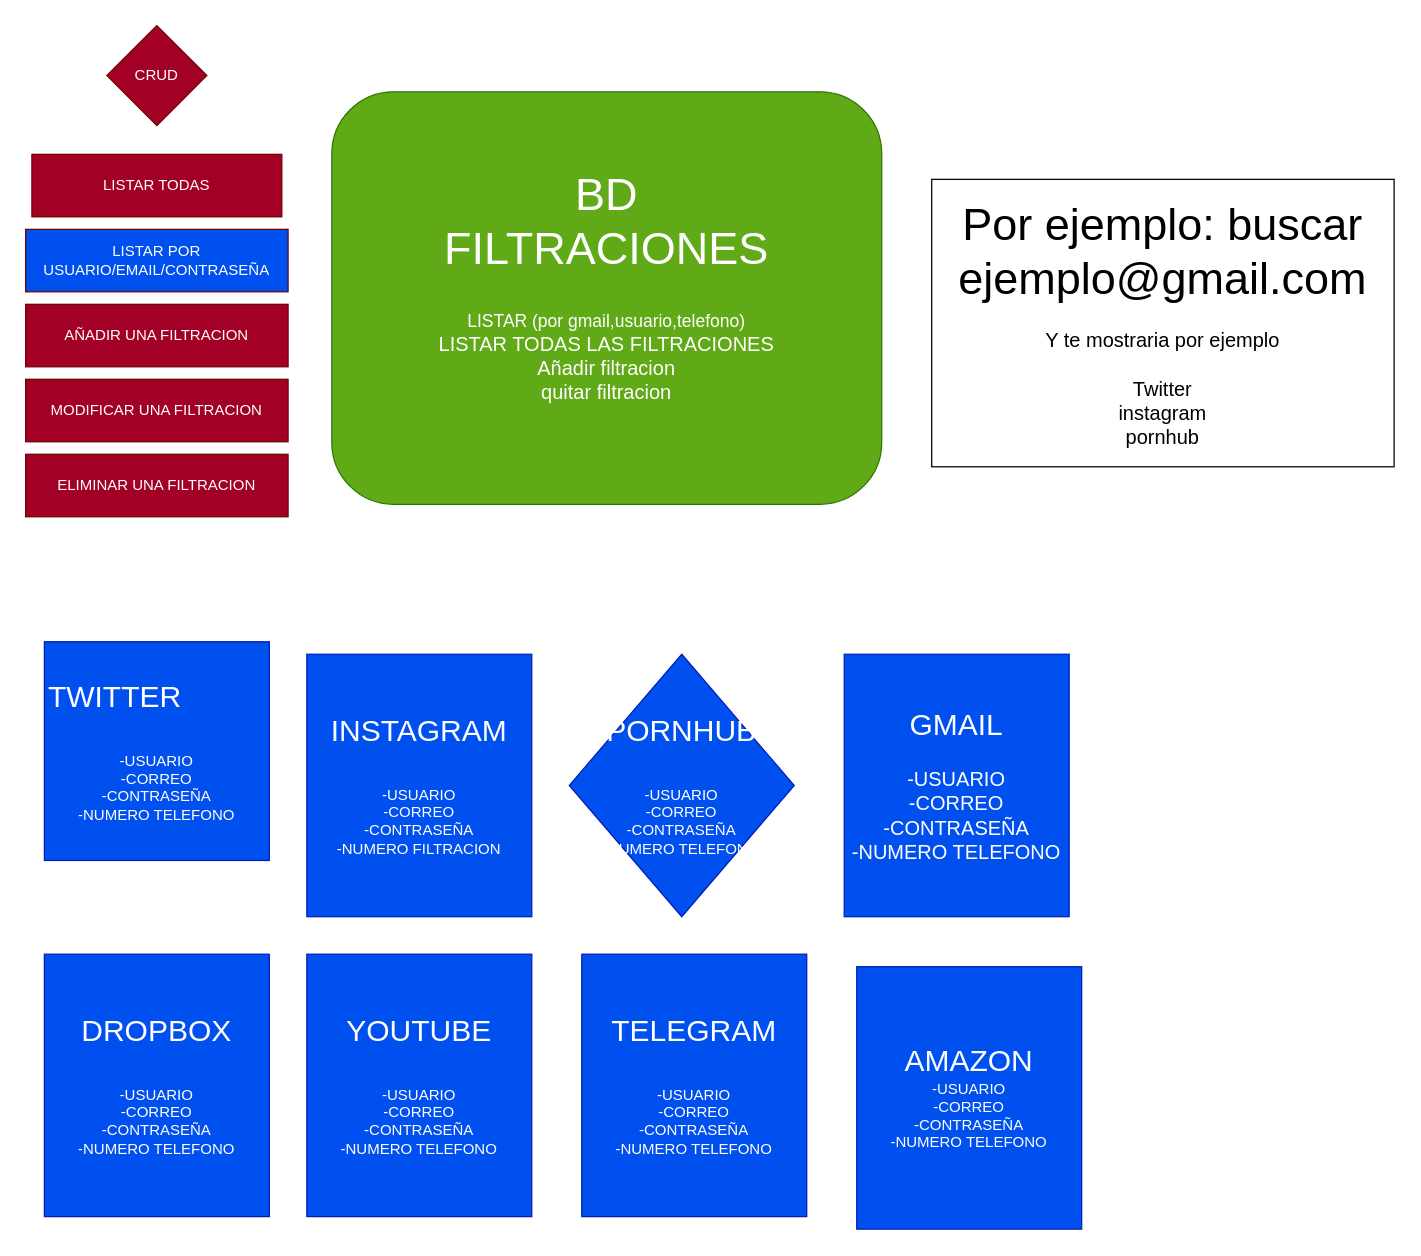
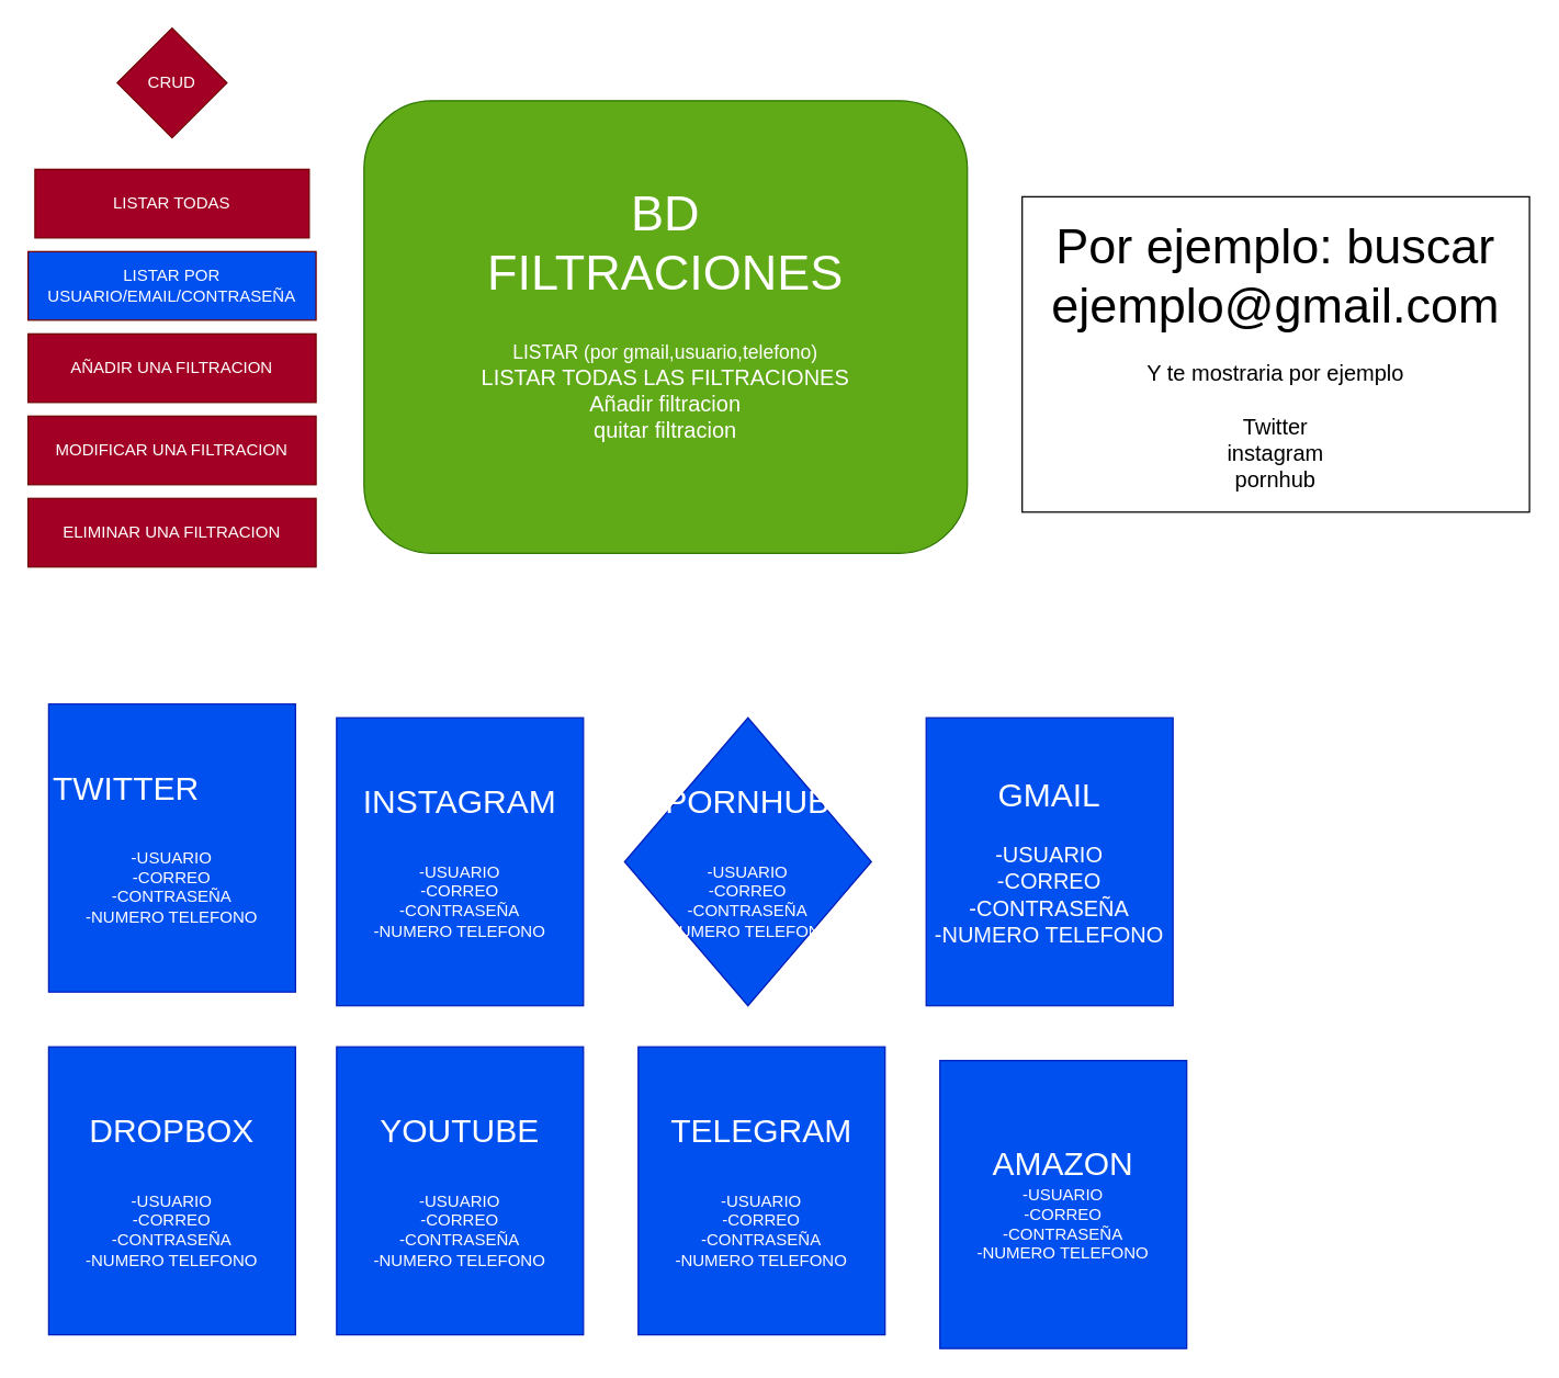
- <mxCell id="2" value="&lt;font style=&quot;font-size: 24px;&quot;&gt;&amp;nbsp; &amp;nbsp;TWITTER&lt;span style=&quot;white-space: pre;&quot;&gt;&#09;&lt;/span&gt;&lt;span style=&quot;white-space: pre;&quot;&gt;&#09;&lt;/span&gt;&lt;/font&gt;&lt;div&gt;&lt;br&gt;&lt;/div&gt;&lt;div&gt;&lt;br&gt;&lt;/div&gt;&lt;div&gt;-USUARIO&lt;/div&gt;&lt;div&gt;-CORREO&lt;/div&gt;&lt;div&gt;-CONTRASEÑA&lt;/div&gt;&lt;div&gt;-NUMERO TELEFONO&lt;/div&gt;" style="rounded=0;whiteSpace=wrap;html=1;fillColor=#0050ef;fontColor=#ffffff;strokeColor=#001DBC;" vertex="1" parent="1"><mxGeometry x="35" y="513" width="180" height="175" as="geometry" /></mxCell>
+ <mxCell id="2" value="&lt;font style=&quot;font-size: 24px;&quot;&gt;&amp;nbsp; &amp;nbsp;TWITTER&lt;span style=&quot;white-space: pre;&quot;&gt;&#09;&lt;/span&gt;&lt;span style=&quot;white-space: pre;&quot;&gt;&#09;&lt;/span&gt;&lt;/font&gt;&lt;div&gt;&lt;br&gt;&lt;/div&gt;&lt;div&gt;&lt;br&gt;&lt;/div&gt;&lt;div&gt;-USUARIO&lt;/div&gt;&lt;div&gt;-CORREO&lt;/div&gt;&lt;div&gt;-CONTRASEÑA&lt;/div&gt;&lt;div&gt;-NUMERO TELEFONO&lt;/div&gt;" style="rounded=0;whiteSpace=wrap;html=1;fillColor=#0050ef;fontColor=#ffffff;strokeColor=#001DBC;" vertex="1" parent="1"><mxGeometry x="35" y="513" width="180" height="210" as="geometry" /></mxCell>
- <mxCell id="3" value="&lt;font style=&quot;font-size: 24px;&quot;&gt;INSTAGRAM&lt;/font&gt;&lt;div&gt;&lt;font style=&quot;font-size: 24px;&quot;&gt;&lt;br&gt;&lt;/font&gt;&lt;/div&gt;&lt;div&gt;&lt;font style=&quot;font-size: 24px;&quot;&gt;&lt;div style=&quot;font-size: 12px;&quot;&gt;-USUARIO&lt;/div&gt;&lt;div style=&quot;font-size: 12px;&quot;&gt;-CORREO&lt;/div&gt;&lt;div style=&quot;font-size: 12px;&quot;&gt;-CONTRASEÑA&lt;/div&gt;&lt;div style=&quot;font-size: 12px;&quot;&gt;-NUMERO FILTRACION&lt;/div&gt;&lt;/font&gt;&lt;/div&gt;" style="rounded=0;whiteSpace=wrap;html=1;fillColor=#0050ef;fontColor=#ffffff;strokeColor=#001DBC;" vertex="1" parent="1"><mxGeometry x="245" y="523" width="180" height="210" as="geometry" /></mxCell>
+ <mxCell id="3" value="&lt;font style=&quot;font-size: 24px;&quot;&gt;INSTAGRAM&lt;/font&gt;&lt;div&gt;&lt;font style=&quot;font-size: 24px;&quot;&gt;&lt;br&gt;&lt;/font&gt;&lt;/div&gt;&lt;div&gt;&lt;font style=&quot;font-size: 24px;&quot;&gt;&lt;div style=&quot;font-size: 12px;&quot;&gt;-USUARIO&lt;/div&gt;&lt;div style=&quot;font-size: 12px;&quot;&gt;-CORREO&lt;/div&gt;&lt;div style=&quot;font-size: 12px;&quot;&gt;-CONTRASEÑA&lt;/div&gt;&lt;div style=&quot;font-size: 12px;&quot;&gt;-NUMERO TELEFONO&lt;/div&gt;&lt;/font&gt;&lt;/div&gt;" style="rounded=0;whiteSpace=wrap;html=1;fillColor=#0050ef;fontColor=#ffffff;strokeColor=#001DBC;" vertex="1" parent="1"><mxGeometry x="245" y="523" width="180" height="210" as="geometry" /></mxCell>
